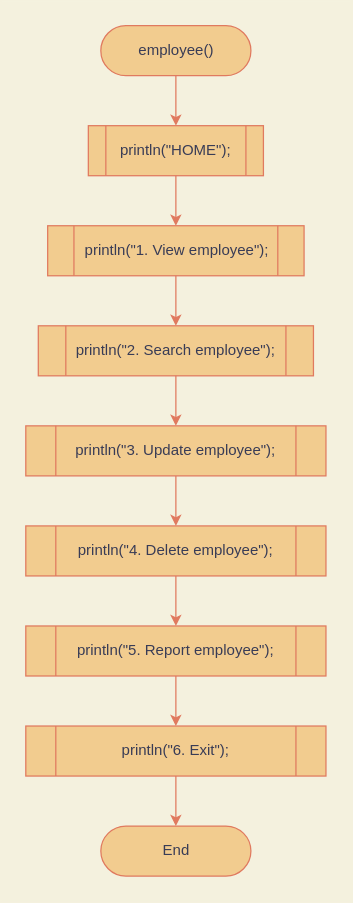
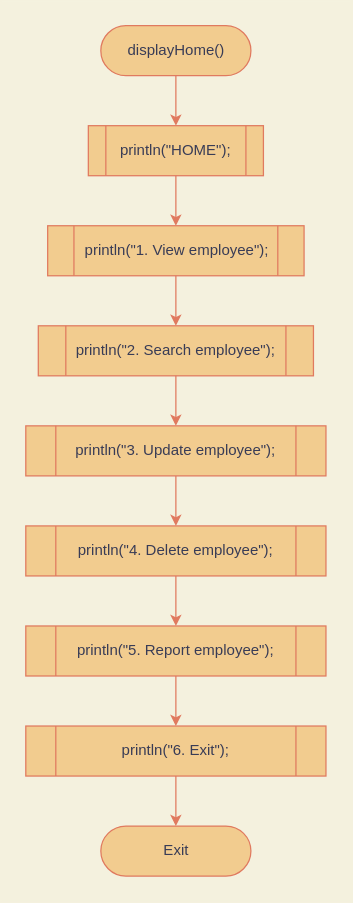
- <mxCell id="2" value="employee()" style="html=1;dashed=0;whitespace=wrap;shape=mxgraph.dfd.start;fillColor=#F2CC8F;strokeColor=#E07A5F;fontColor=#393C56;" parent="1" vertex="1"><mxGeometry y="20" width="120" height="40" as="geometry" x="80" /></mxCell>
+ <mxCell id="2" value="displayHome()" style="html=1;dashed=0;whitespace=wrap;shape=mxgraph.dfd.start;fillColor=#F2CC8F;strokeColor=#E07A5F;fontColor=#393C56;" parent="1" vertex="1"><mxGeometry y="20" width="120" height="40" as="geometry" x="80" /></mxCell>
- <mxCell id="3" value="End" style="html=1;dashed=0;whitespace=wrap;shape=mxgraph.dfd.start;fillColor=#F2CC8F;strokeColor=#E07A5F;fontColor=#393C56;" parent="1" vertex="1"><mxGeometry y="660" width="120" height="40" as="geometry" x="80" /></mxCell>
+ <mxCell id="3" value="Exit" style="html=1;dashed=0;whitespace=wrap;shape=mxgraph.dfd.start;fillColor=#F2CC8F;strokeColor=#E07A5F;fontColor=#393C56;" parent="1" vertex="1"><mxGeometry y="660" width="120" height="40" as="geometry" x="80" /></mxCell>
